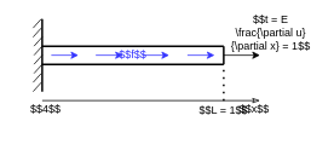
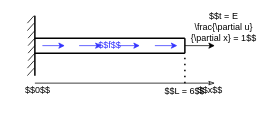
- <mxCell id="16" value="$$4$$" style="text;html=1;strokeColor=none;fillColor=none;align=center;verticalAlign=middle;whiteSpace=wrap;rounded=0;" parent="1" vertex="1"><mxGeometry x="20" y="104" width="60" height="30" as="geometry" /></mxCell>
+ <mxCell id="16" value="$$0$$" style="text;html=1;strokeColor=none;fillColor=none;align=center;verticalAlign=middle;whiteSpace=wrap;rounded=0;" parent="1" vertex="1"><mxGeometry x="20" y="104" width="60" height="30" as="geometry" /></mxCell>
- <mxCell id="18" value="$$L = 1$$" style="text;html=1;strokeColor=none;fillColor=none;align=center;verticalAlign=middle;whiteSpace=wrap;rounded=0;" parent="1" vertex="1"><mxGeometry x="216" y="106" width="60" height="30" as="geometry" /></mxCell>
+ <mxCell id="18" value="$$L = 6$$" style="text;html=1;strokeColor=none;fillColor=none;align=center;verticalAlign=middle;whiteSpace=wrap;rounded=0;" parent="1" vertex="1"><mxGeometry x="216" y="106" width="60" height="30" as="geometry" /></mxCell>
